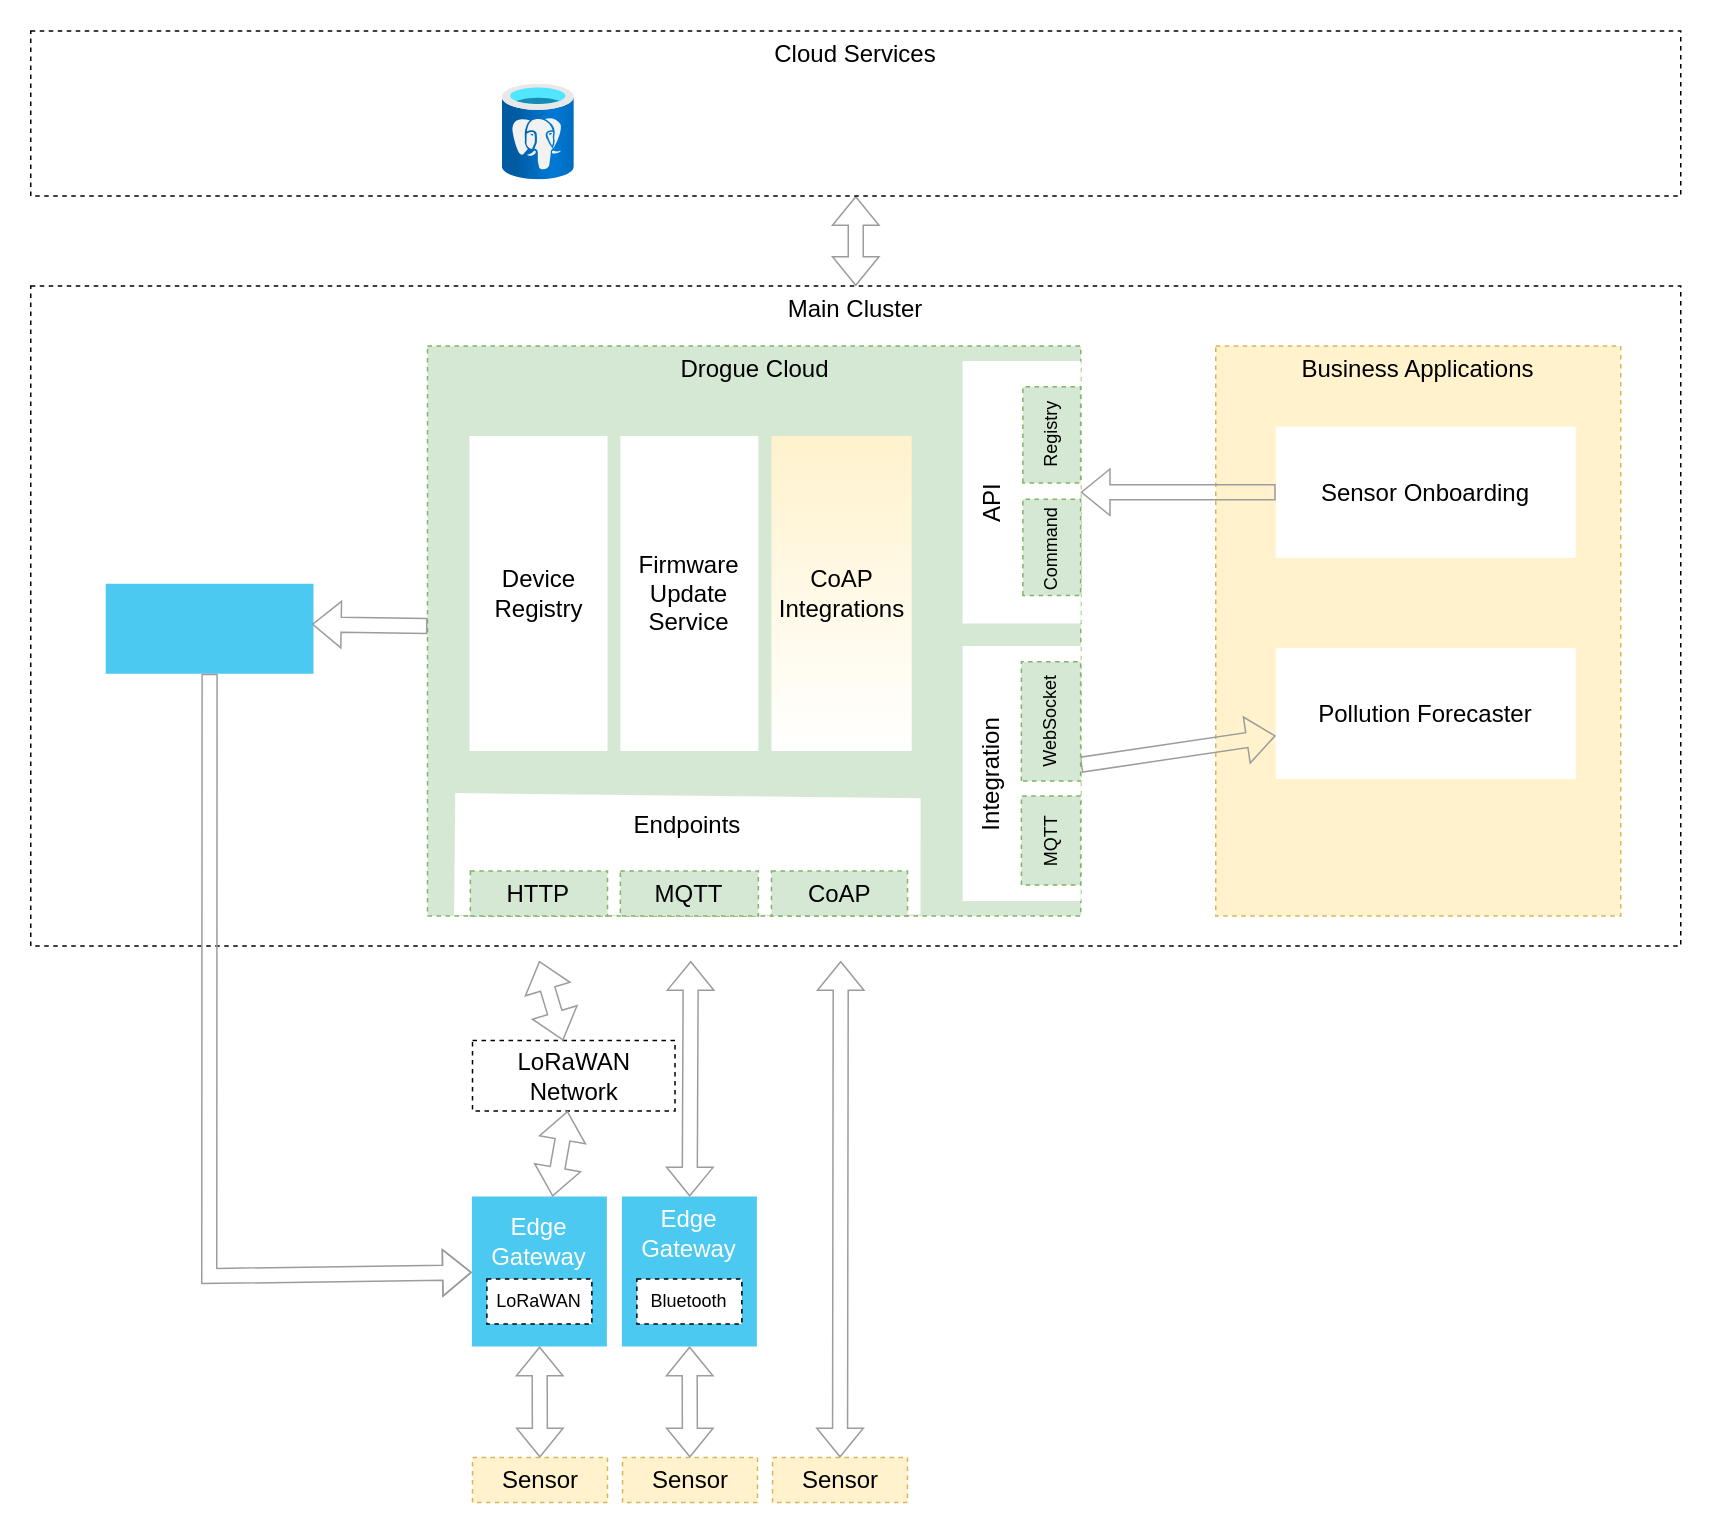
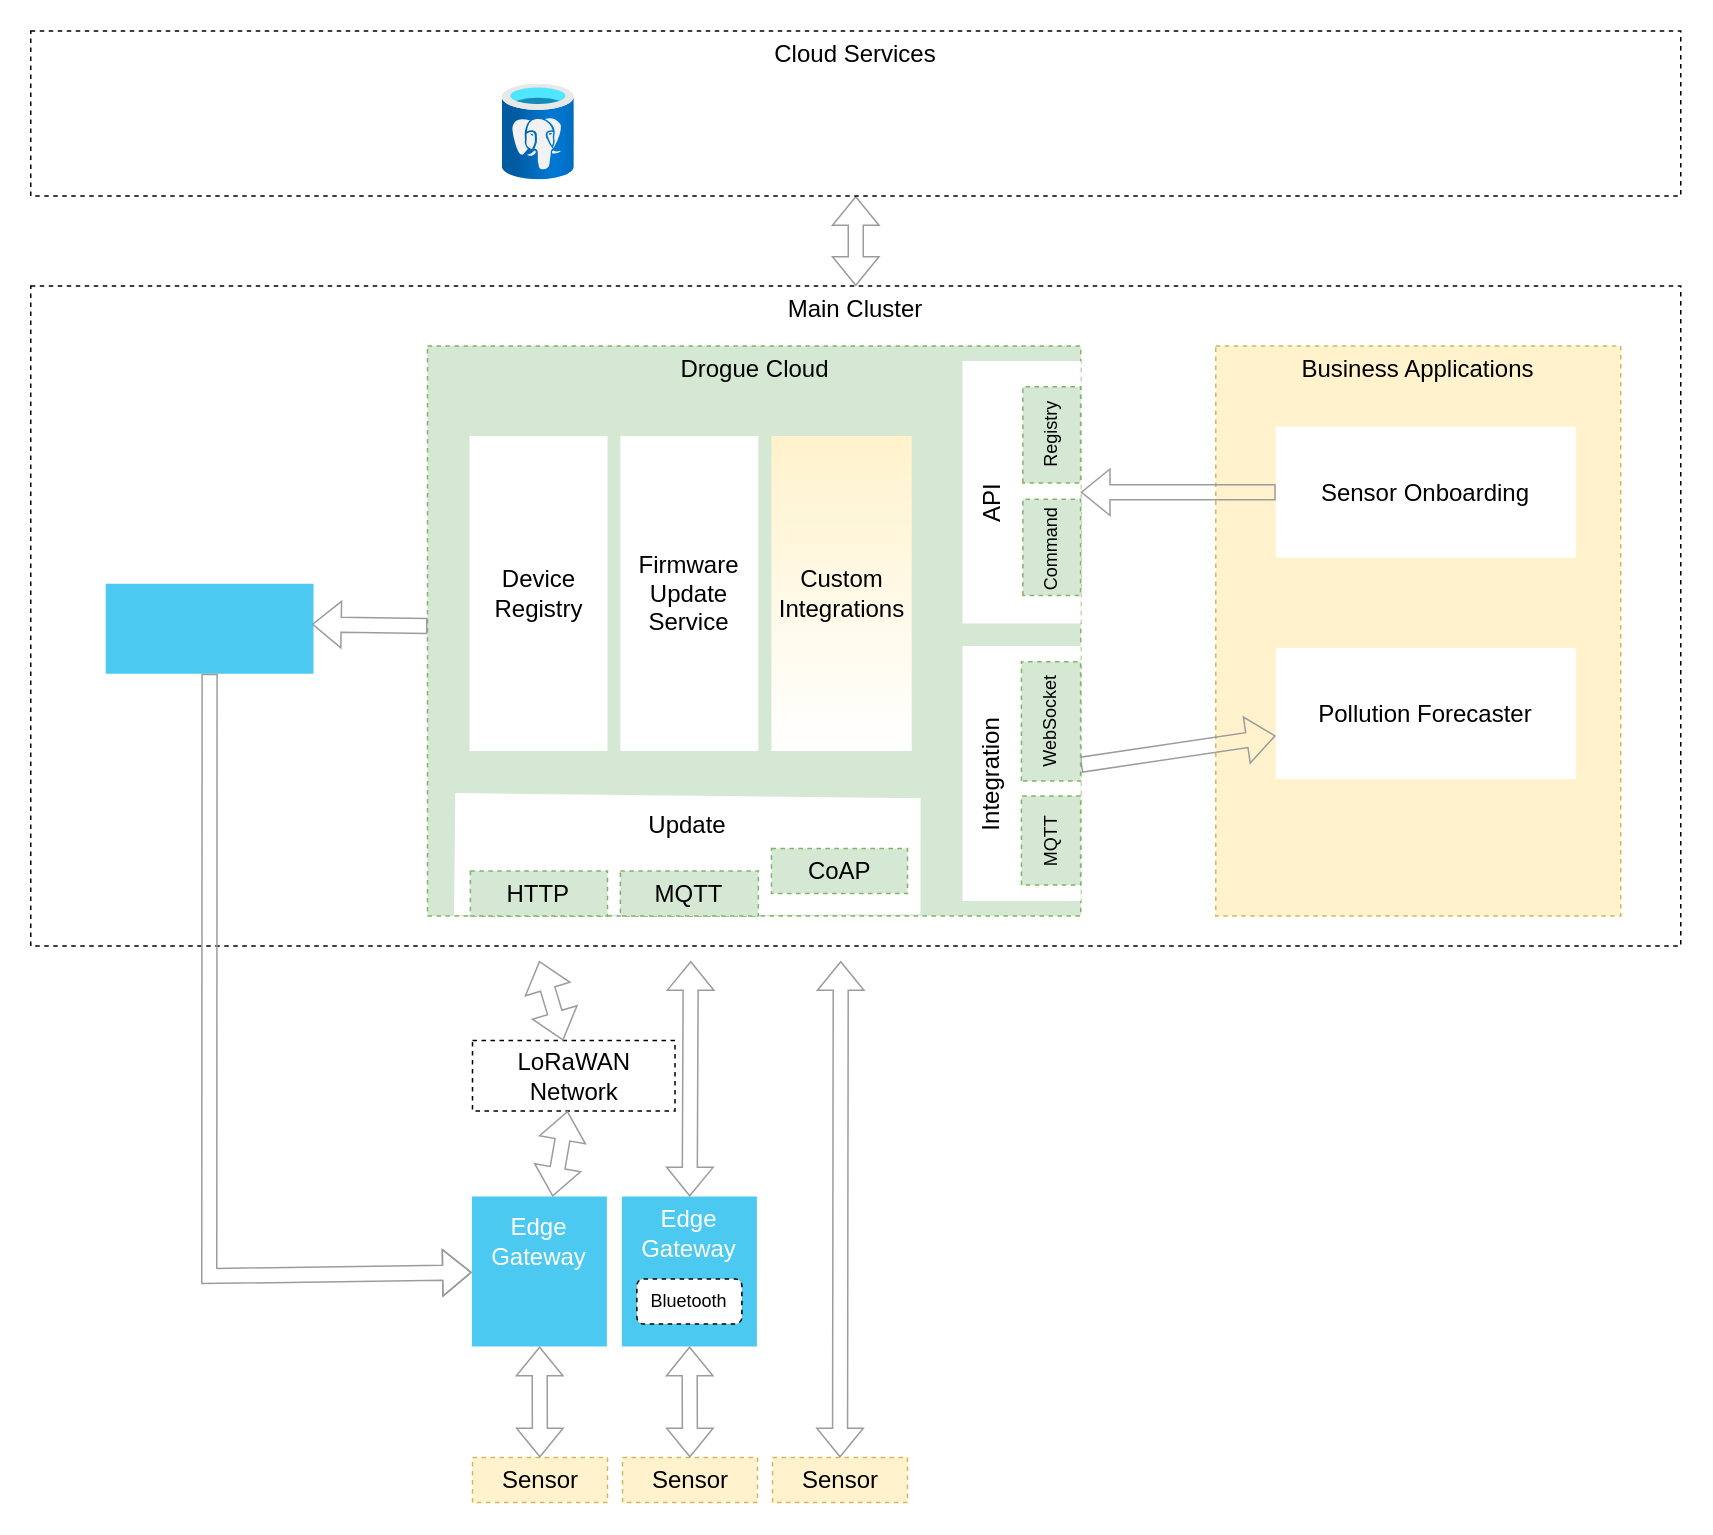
- <mxCell id="33" value="CoAP Integrations" style="rounded=0;whiteSpace=wrap;html=1;dashed=1;fillColor=#fff2cc;strokeColor=none;fontSize=16;gradientColor=#ffffff;" parent="1" vertex="1"><mxGeometry x="513.79" y="290" width="93.5" height="210" as="geometry" /></mxCell>
+ <mxCell id="33" value="Custom Integrations" style="rounded=0;whiteSpace=wrap;html=1;dashed=1;fillColor=#fff2cc;strokeColor=none;fontSize=16;gradientColor=#ffffff;" parent="1" vertex="1"><mxGeometry x="513.79" y="290" width="93.5" height="210" as="geometry" /></mxCell>
- <mxCell id="22" value="Endpoints" style="text;html=1;strokeColor=none;fillColor=none;align=center;verticalAlign=middle;whiteSpace=wrap;rounded=0;fontSize=16;" parent="1" vertex="1"><mxGeometry x="302.5" y="538.64" width="310" height="20" as="geometry" /></mxCell>
+ <mxCell id="22" value="Update" style="text;html=1;strokeColor=none;fillColor=none;align=center;verticalAlign=middle;whiteSpace=wrap;rounded=0;fontSize=16;" parent="1" vertex="1"><mxGeometry x="302.5" y="538.64" width="310" height="20" as="geometry" /></mxCell>
- <mxCell id="26" value="CoAP" style="rounded=0;whiteSpace=wrap;html=1;dashed=1;fillColor=#d5e8d4;strokeColor=#82b366;fontSize=16;sketch=0;" parent="1" vertex="1"><mxGeometry x="513.79" y="580" width="90.71" height="30" as="geometry" /></mxCell>
+ <mxCell id="26" value="CoAP" style="rounded=0;whiteSpace=wrap;html=1;dashed=1;fillColor=#d5e8d4;strokeColor=#82b366;fontSize=16;sketch=0;" parent="1" vertex="1"><mxGeometry x="513.79" y="565" width="90.71" height="30" as="geometry" /></mxCell>
- <mxCell id="11" value="LoRaWAN" style="rounded=0;whiteSpace=wrap;html=1;dashed=1;fontSize=12;" parent="1" vertex="1"><mxGeometry x="324.08" y="852" width="70" height="30" as="geometry" /></mxCell>
- <mxCell id="8" value="Bluetooth" style="rounded=0;whiteSpace=wrap;html=1;dashed=1;fontSize=12;" parent="1" vertex="1"><mxGeometry x="424.08" y="852" width="70" height="30" as="geometry" /></mxCell>
+ <mxCell id="8" value="Bluetooth" style="whiteSpace=wrap;html=1;dashed=1;fontSize=12;rounded=1;" parent="1" vertex="1"><mxGeometry x="424.08" y="852" width="70" height="30" as="geometry" /></mxCell>
